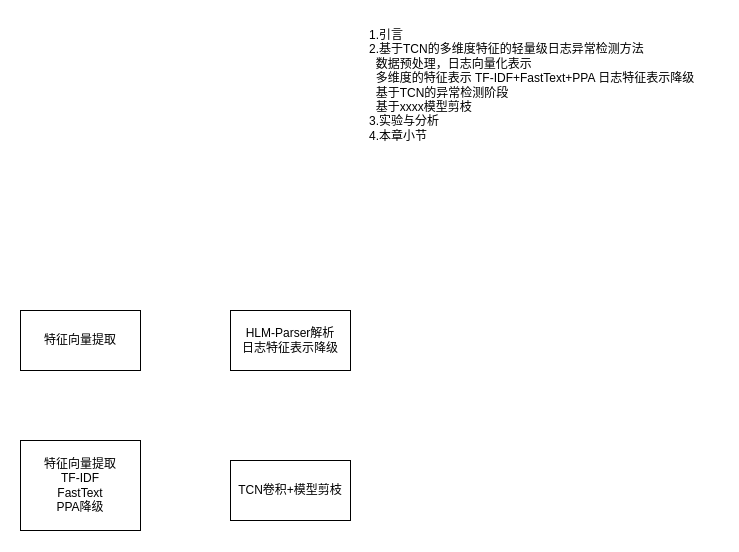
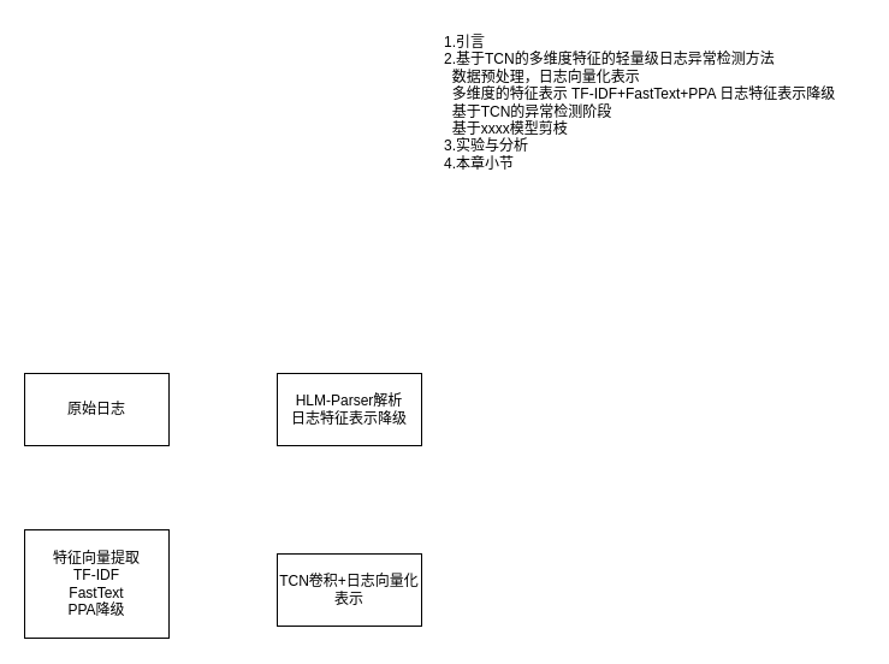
- <mxCell id="2" value="特征向量提取" style="rounded=0;whiteSpace=wrap;html=1;" vertex="1" parent="1"><mxGeometry x="20" y="310" width="120" height="60" as="geometry" /></mxCell>
+ <mxCell id="2" value="原始日志" style="rounded=0;whiteSpace=wrap;html=1;" vertex="1" parent="1"><mxGeometry x="20" y="310" width="120" height="60" as="geometry" /></mxCell>
- <mxCell id="6" value="TCN卷积+模型剪枝" style="rounded=0;whiteSpace=wrap;html=1;" vertex="1" parent="1"><mxGeometry x="230" y="460" width="120" height="60" as="geometry" /></mxCell>
+ <mxCell id="6" value="TCN卷积+日志向量化表示" style="rounded=0;whiteSpace=wrap;html=1;" vertex="1" parent="1"><mxGeometry x="230" y="460" width="120" height="60" as="geometry" /></mxCell>
